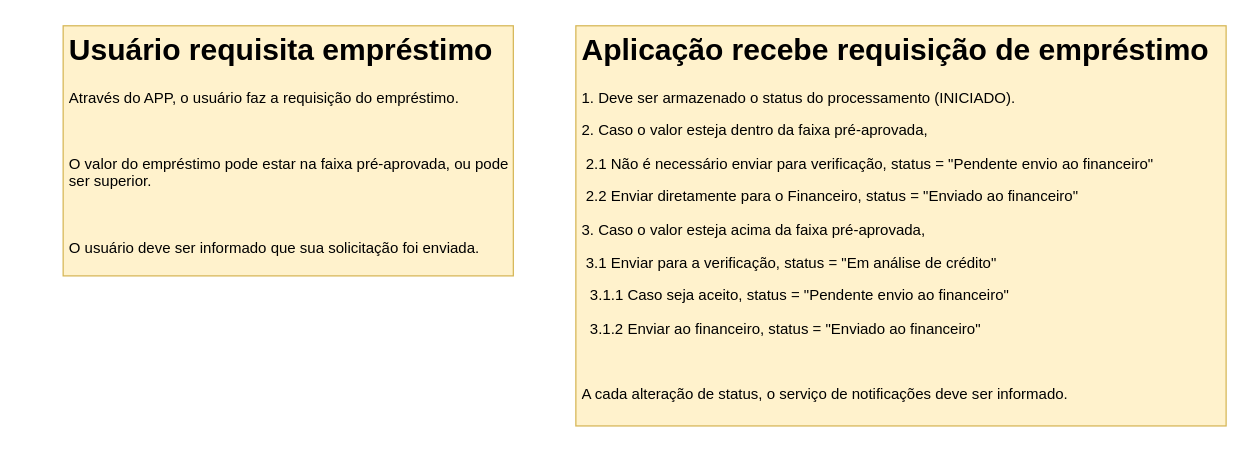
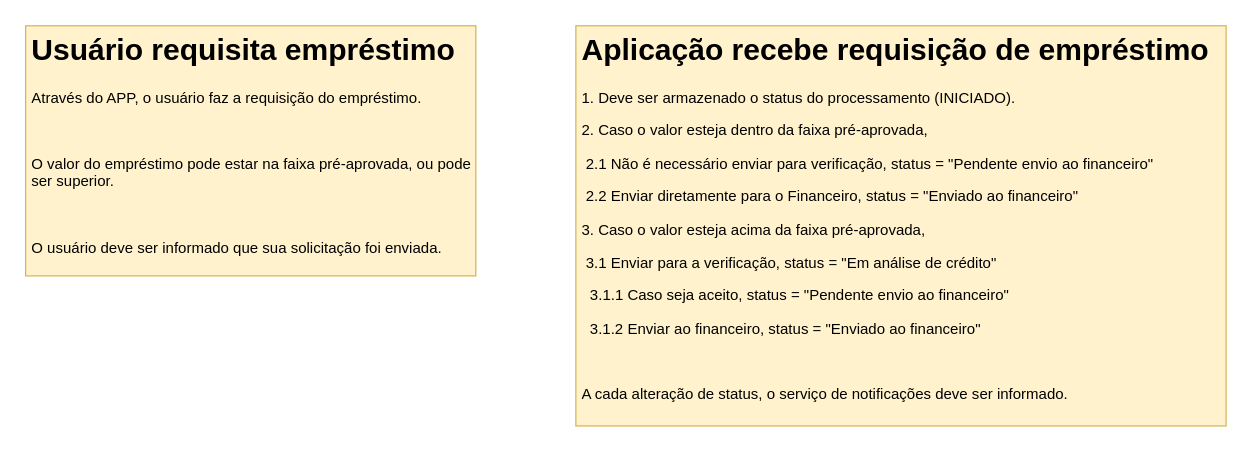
- <mxCell id="2" value="&lt;h1&gt;Usuário requisita empréstimo&lt;/h1&gt;&lt;p&gt;Através do APP, o usuário faz a requisição do empréstimo.&lt;/p&gt;&lt;p&gt;&lt;br&gt;&lt;/p&gt;&lt;p&gt;O valor do empréstimo pode estar na faixa pré-aprovada, ou pode ser superior.&lt;/p&gt;&lt;p&gt;&lt;br&gt;&lt;/p&gt;&lt;p&gt;O usuário deve ser informado que sua solicitação foi enviada.&lt;/p&gt;" style="text;html=1;strokeColor=#d6b656;fillColor=#fff2cc;spacing=5;spacingTop=-20;whiteSpace=wrap;overflow=hidden;rounded=0;" vertex="1" parent="1"><mxGeometry x="50" y="20" width="360" height="200" as="geometry" /></mxCell>
+ <mxCell id="2" value="&lt;h1&gt;Usuário requisita empréstimo&lt;/h1&gt;&lt;p&gt;Através do APP, o usuário faz a requisição do empréstimo.&lt;/p&gt;&lt;p&gt;&lt;br&gt;&lt;/p&gt;&lt;p&gt;O valor do empréstimo pode estar na faixa pré-aprovada, ou pode ser superior.&lt;/p&gt;&lt;p&gt;&lt;br&gt;&lt;/p&gt;&lt;p&gt;O usuário deve ser informado que sua solicitação foi enviada.&lt;/p&gt;" style="text;html=1;strokeColor=#d6b656;fillColor=#fff2cc;spacing=5;spacingTop=-20;whiteSpace=wrap;overflow=hidden;rounded=0;" vertex="1" parent="1"><mxGeometry x="20" y="20" width="360" height="200" as="geometry" /></mxCell>
